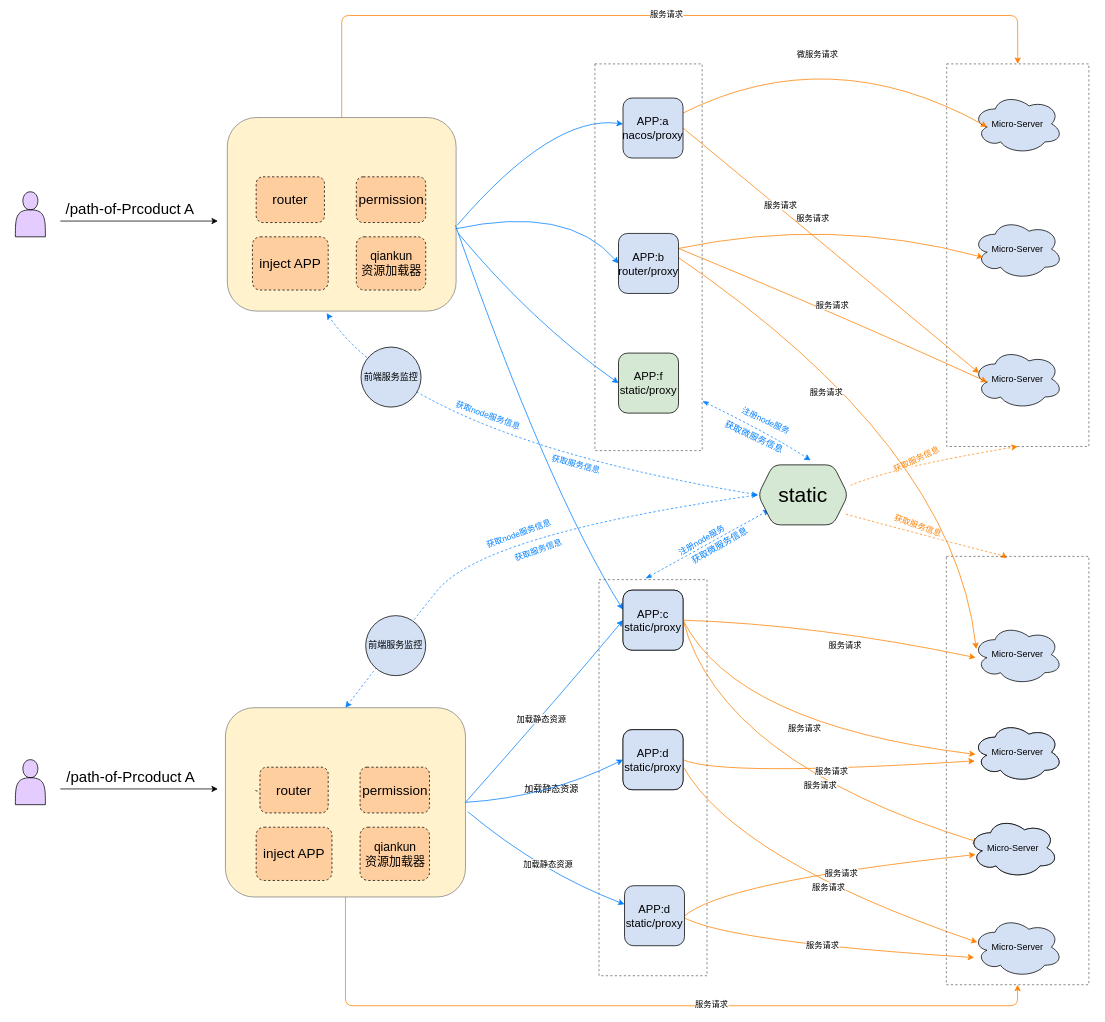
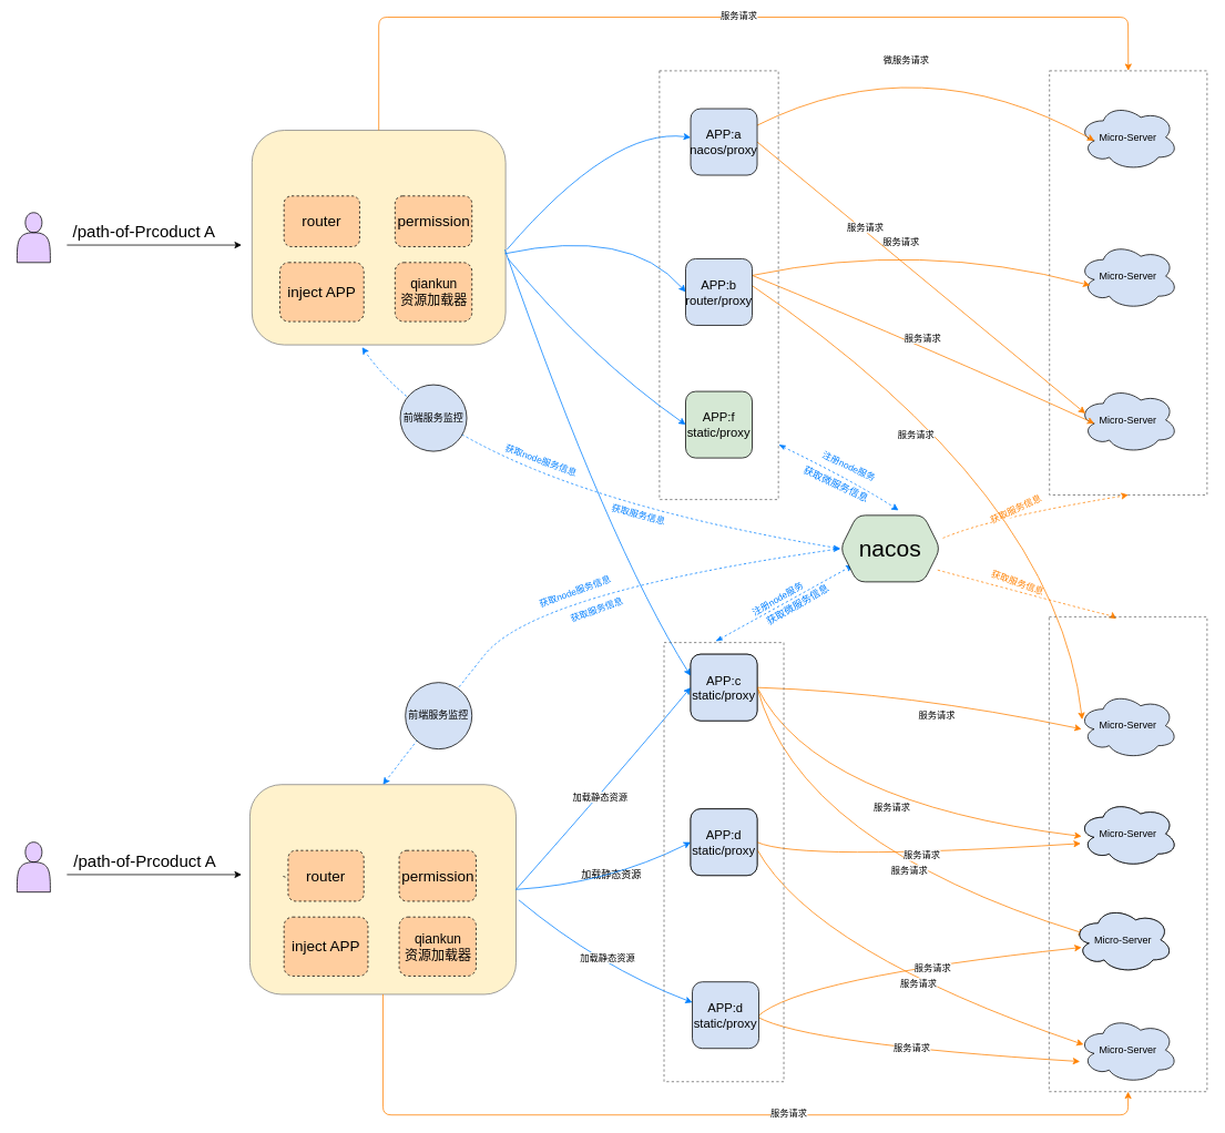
- <mxCell id="83" value="&lt;span style=&quot;color: rgb(0 , 0 , 0) ; font-size: 28px&quot;&gt;static&lt;/span&gt;" style="shape=hexagon;perimeter=hexagonPerimeter2;whiteSpace=wrap;html=1;fixedSize=1;rounded=1;shadow=0;strokeColor=#000000;fontColor=#007FFF;fillColor=#D5E8D4;" parent="1" vertex="1"><mxGeometry x="1010" y="619" width="120" height="80" as="geometry" /></mxCell>
+ <mxCell id="83" value="&lt;span style=&quot;color: rgb(0 , 0 , 0) ; font-size: 28px&quot;&gt;nacos&lt;/span&gt;" style="shape=hexagon;perimeter=hexagonPerimeter2;whiteSpace=wrap;html=1;fixedSize=1;rounded=1;shadow=0;strokeColor=#000000;fontColor=#007FFF;fillColor=#D5E8D4;" parent="1" vertex="1"><mxGeometry x="1010" y="619" width="120" height="80" as="geometry" /></mxCell>
